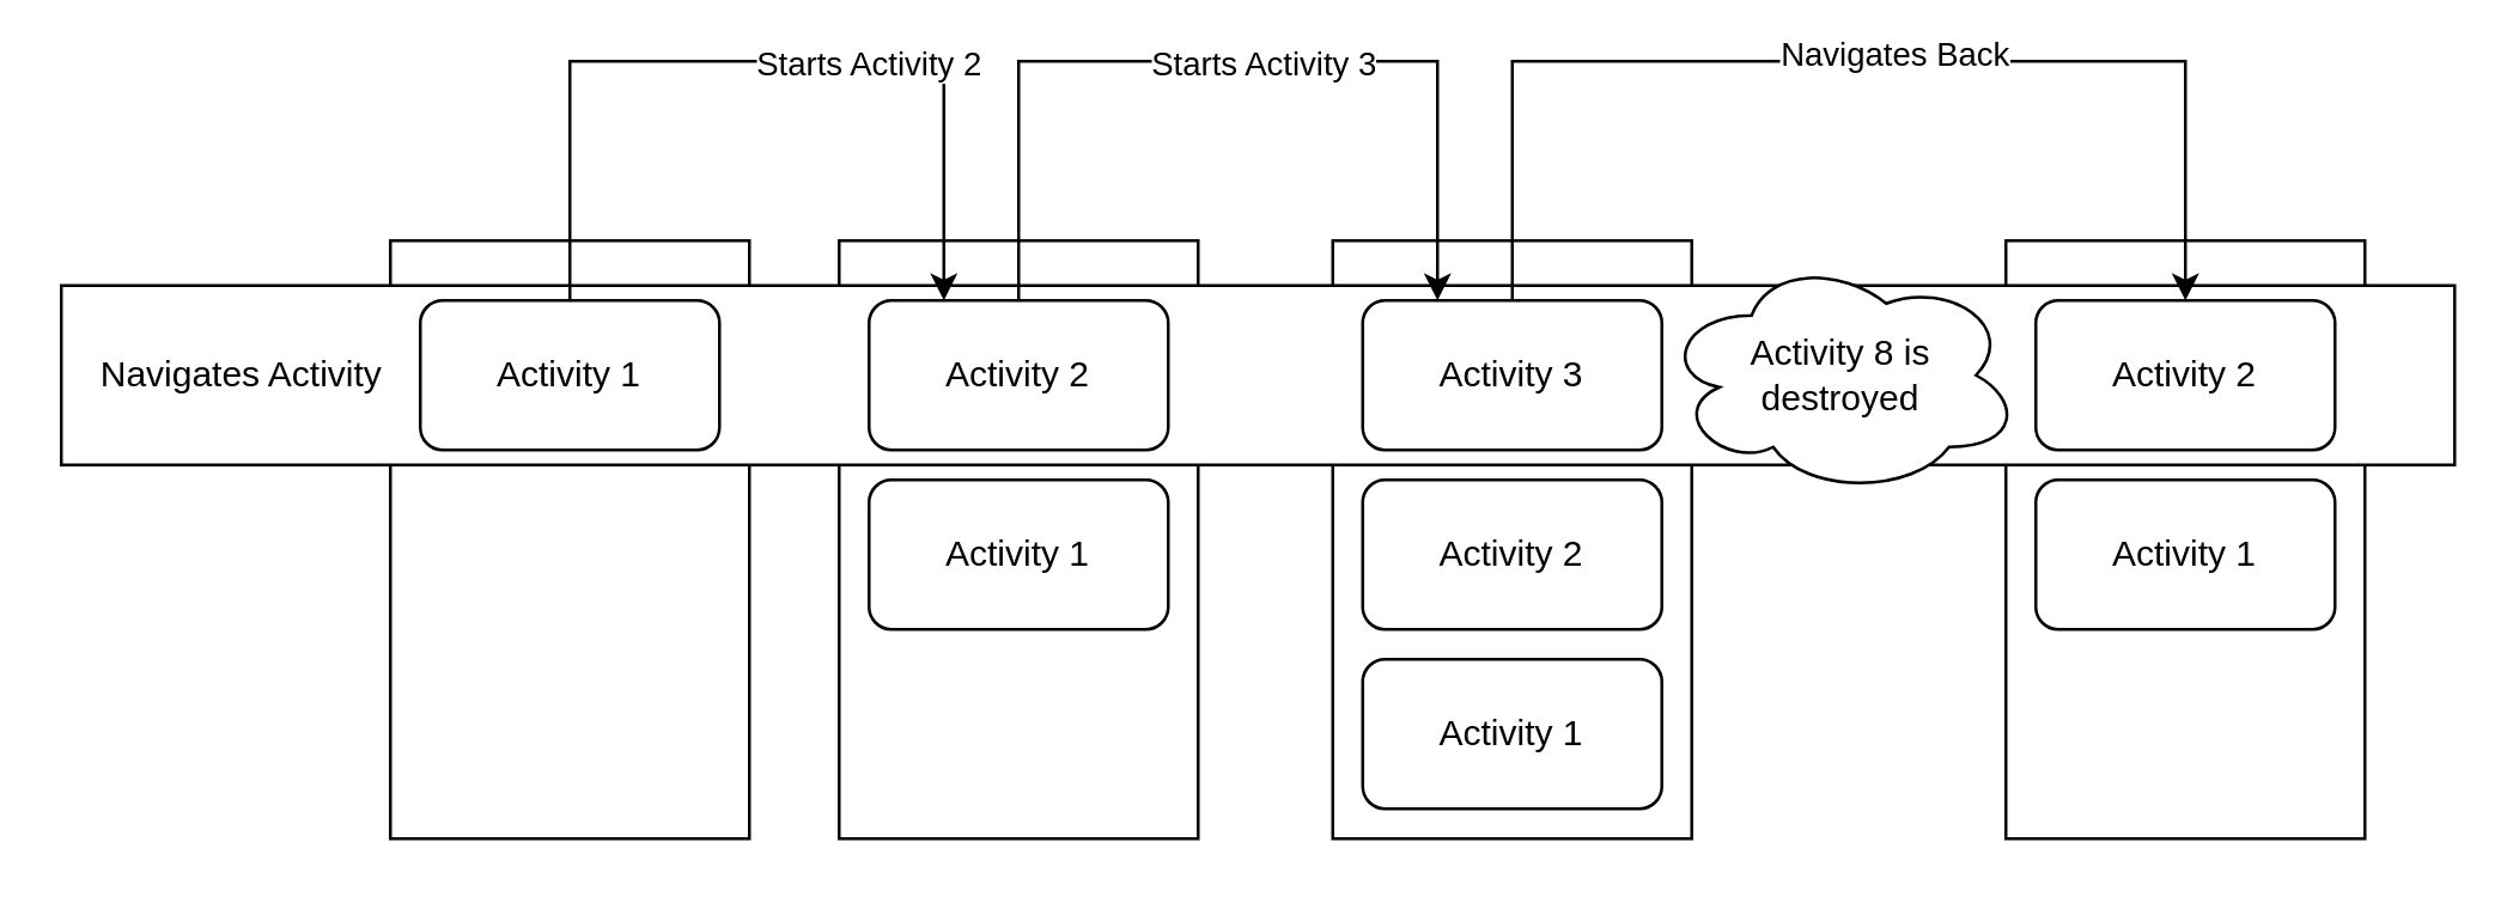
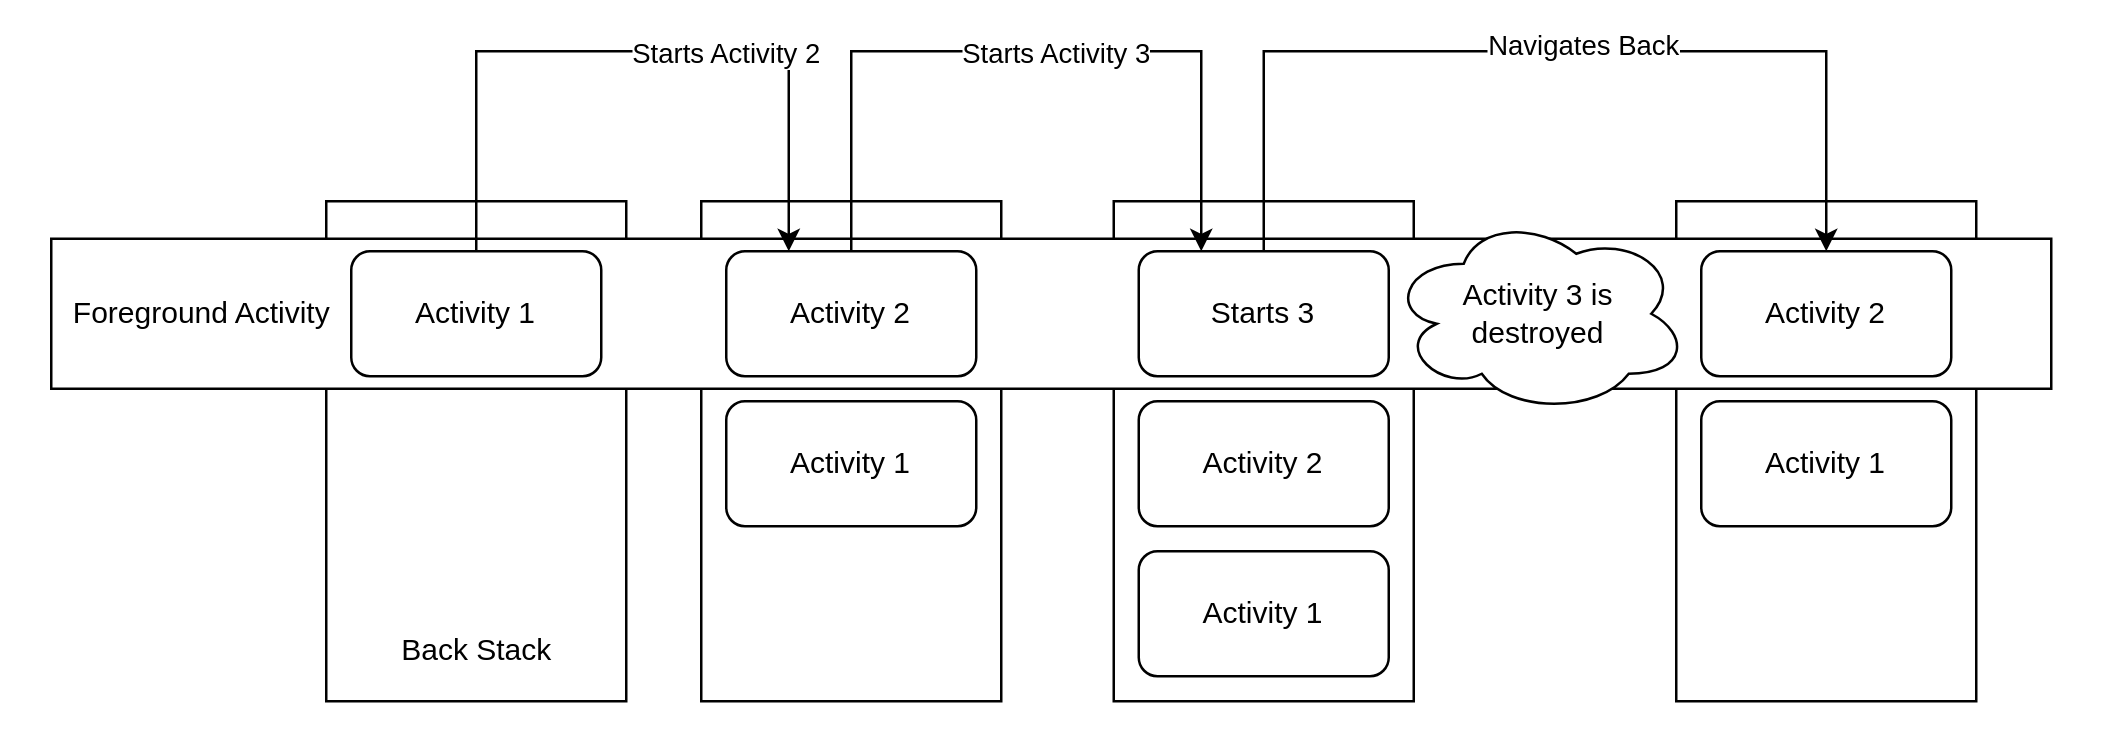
- <mxCell id="21" value="Navigates Activity" style="text;html=1;align=center;verticalAlign=middle;resizable=0;points=[];autosize=1;" vertex="1" parent="1"><mxGeometry x="20" y="115" width="120" height="20" as="geometry" /></mxCell>
+ <mxCell id="21" value="Foreground Activity" style="text;html=1;align=center;verticalAlign=middle;resizable=0;points=[];autosize=1;" vertex="1" parent="1"><mxGeometry x="20" y="115" width="120" height="20" as="geometry" /></mxCell>
- <mxCell id="15" value="Activity 3" style="rounded=1;whiteSpace=wrap;html=1;" vertex="1" parent="1"><mxGeometry x="455" y="100" width="100" height="50" as="geometry" /></mxCell>
+ <mxCell id="15" value="Starts 3" style="rounded=1;whiteSpace=wrap;html=1;" vertex="1" parent="1"><mxGeometry x="455" y="100" width="100" height="50" as="geometry" /></mxCell>
- <mxCell id="18" value="Activity 8 is &lt;br&gt;destroyed" style="ellipse;shape=cloud;whiteSpace=wrap;html=1;" vertex="1" parent="1"><mxGeometry x="555" y="85" width="120" height="80" as="geometry" /></mxCell>
+ <mxCell id="18" value="Activity 3 is &lt;br&gt;destroyed" style="ellipse;shape=cloud;whiteSpace=wrap;html=1;" vertex="1" parent="1"><mxGeometry x="555" y="85" width="120" height="80" as="geometry" /></mxCell>
+ <mxCell id="6" value="Back Stack" style="text;html=1;align=center;verticalAlign=middle;resizable=0;points=[];autosize=1;" vertex="1" parent="1"><mxGeometry x="150" y="250" width="80" height="20" as="geometry" /></mxCell>
